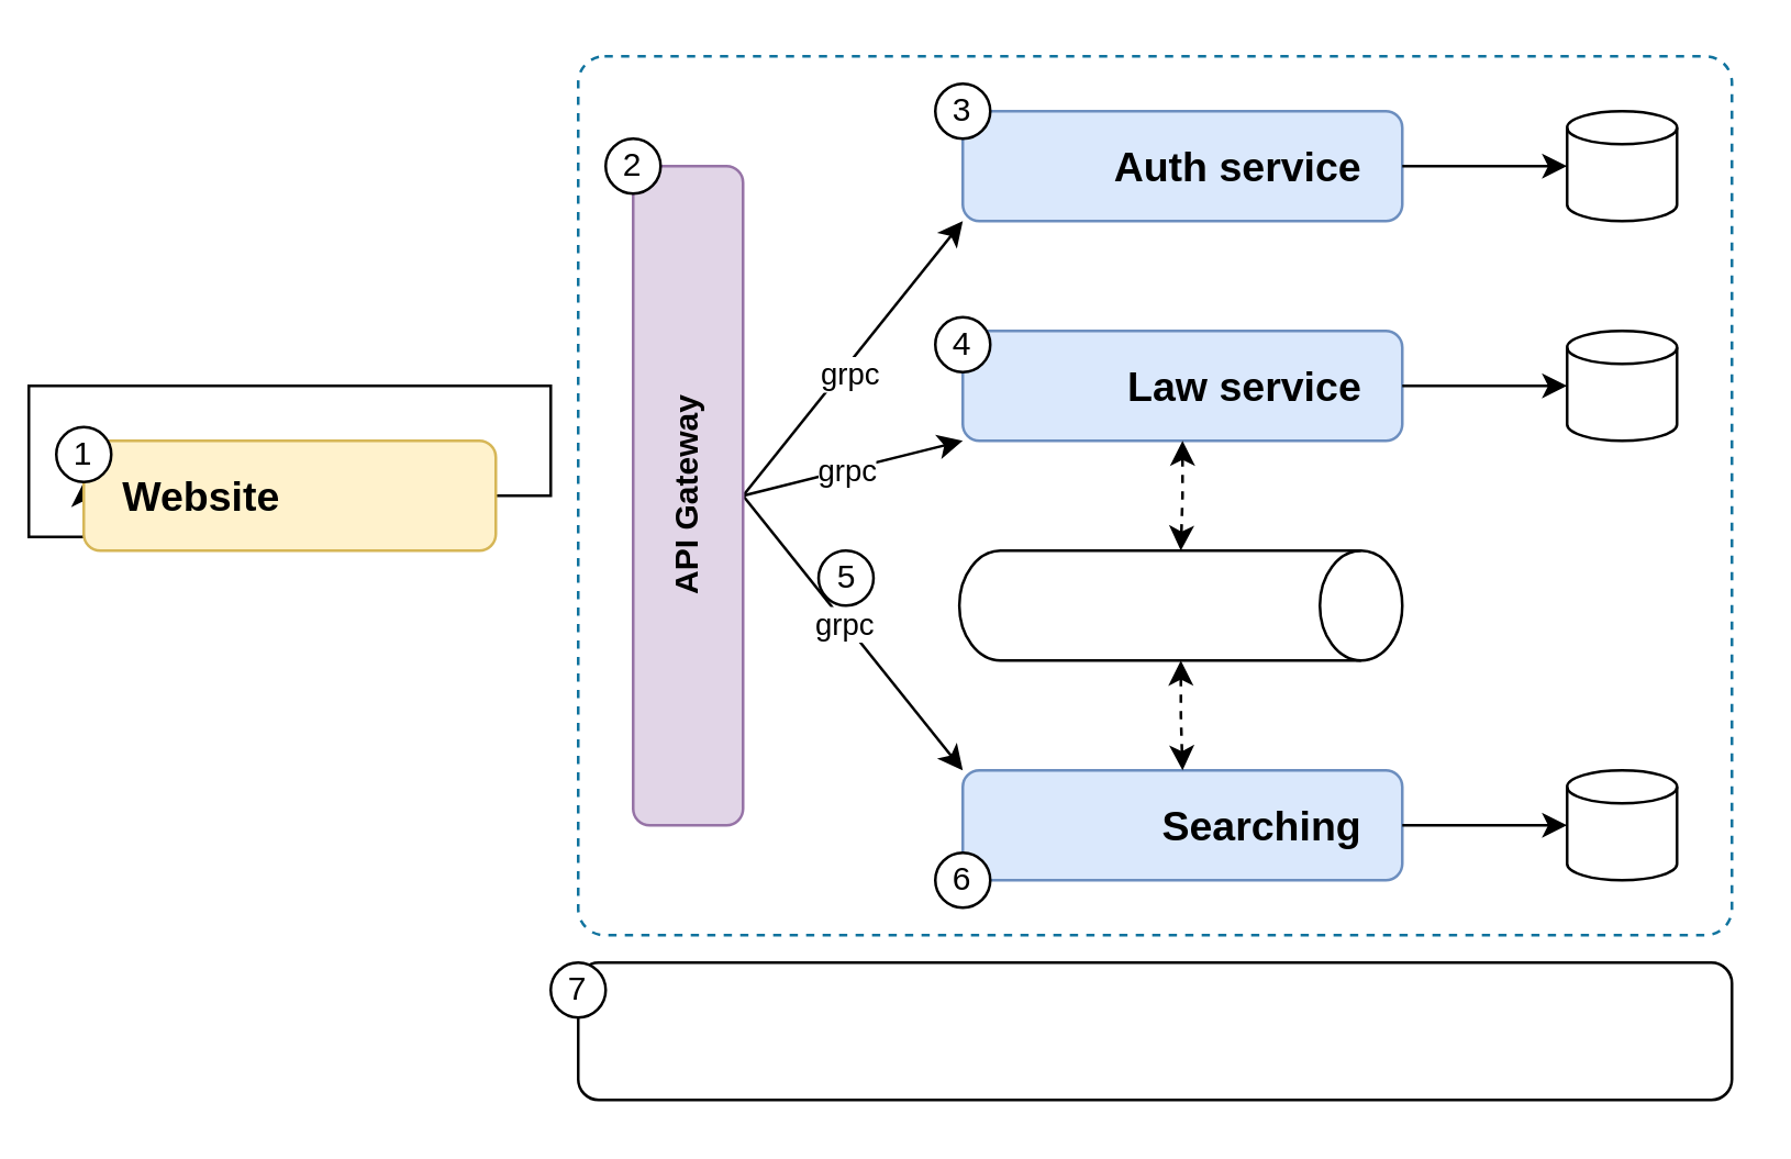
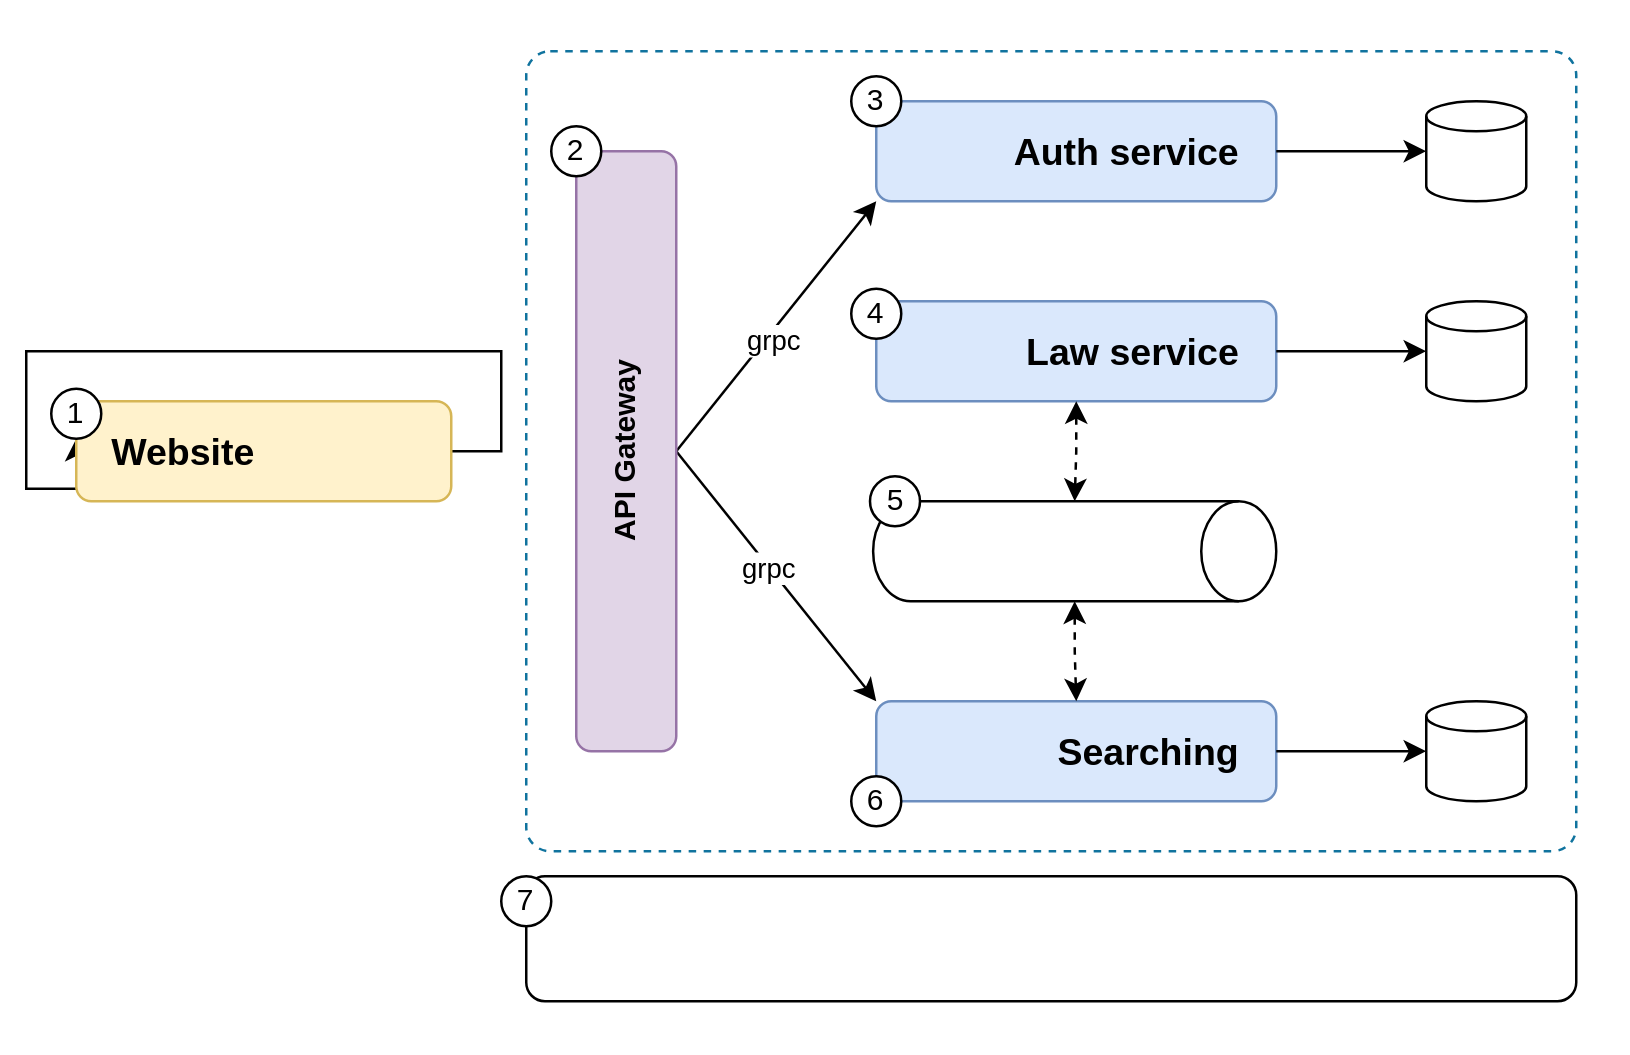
- <mxCell id="7" style="rounded=0;orthogonalLoop=1;jettySize=auto;html=1;exitX=1;exitY=0.5;exitDx=0;exitDy=0;entryX=0;entryY=1;entryDx=0;entryDy=0;fillColor=#dae8fc;strokeColor=#000000;" parent="1" source="13" target="15" edge="1"><mxGeometry relative="1" as="geometry" /></mxCell>
- <mxCell id="8" value="grpc" style="edgeLabel;html=1;align=center;verticalAlign=middle;resizable=0;points=[];" parent="7" vertex="1" connectable="0"><mxGeometry x="-0.051" relative="1" as="geometry"><mxPoint as="offset" /></mxGeometry></mxCell>
- <mxCell id="42" value="5" style="ellipse;whiteSpace=wrap;html=1;aspect=fixed;flipH=1;" vertex="1" parent="1"><mxGeometry x="297.5" y="200" width="20" height="20" as="geometry" /></mxCell>
+ <mxCell id="42" value="5" style="ellipse;whiteSpace=wrap;html=1;aspect=fixed;flipH=1;" vertex="1" parent="1"><mxGeometry x="347.5" y="190" width="20" height="20" as="geometry" /></mxCell>
